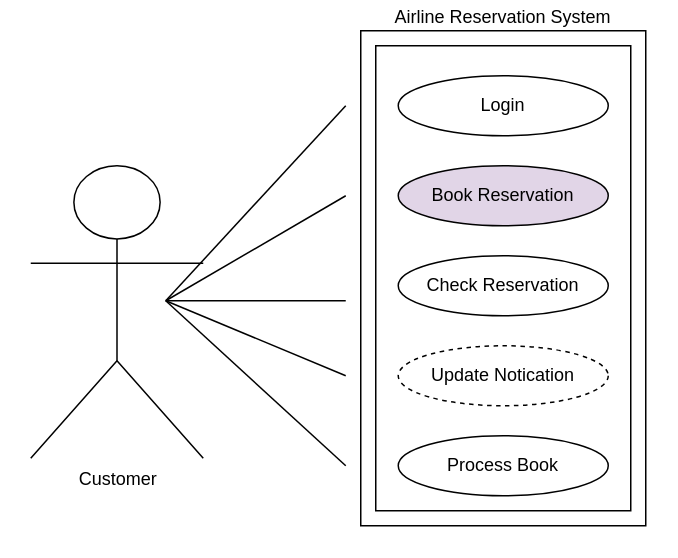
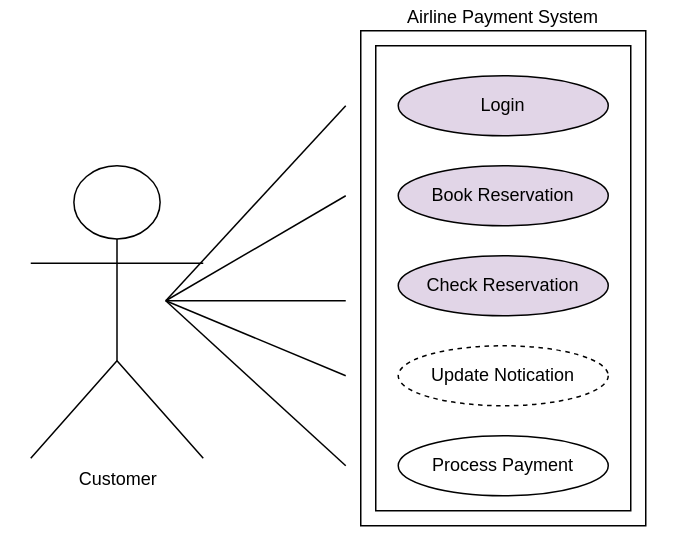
- <mxCell id="3" value="Airline Reservation System" style="verticalLabelPosition=top;verticalAlign=bottom;html=1;shape=mxgraph.basic.frame;dx=10;whiteSpace=wrap;labelPosition=center;align=center;" vertex="1" parent="1"><mxGeometry x="240" y="20" width="190" height="330" as="geometry" /></mxCell>
+ <mxCell id="3" value="Airline Payment System" style="verticalLabelPosition=top;verticalAlign=bottom;html=1;shape=mxgraph.basic.frame;dx=10;whiteSpace=wrap;labelPosition=center;align=center;" vertex="1" parent="1"><mxGeometry x="240" y="20" width="190" height="330" as="geometry" /></mxCell>
- <mxCell id="4" value="Login" style="ellipse;whiteSpace=wrap;html=1;" vertex="1" parent="1"><mxGeometry x="265" y="50" width="140" height="40" as="geometry" /></mxCell>
+ <mxCell id="4" value="Login" style="ellipse;whiteSpace=wrap;html=1;fillColor=#e1d5e7;" vertex="1" parent="1"><mxGeometry x="265" y="50" width="140" height="40" as="geometry" /></mxCell>
- <mxCell id="6" value="Check Reservation" style="ellipse;whiteSpace=wrap;html=1;" vertex="1" parent="1"><mxGeometry x="265" y="170" width="140" height="40" as="geometry" /></mxCell>
+ <mxCell id="6" value="Check Reservation" style="ellipse;whiteSpace=wrap;html=1;fillColor=#e1d5e7;" vertex="1" parent="1"><mxGeometry x="265" y="170" width="140" height="40" as="geometry" /></mxCell>
- <mxCell id="8" value="Process Book" style="ellipse;whiteSpace=wrap;html=1;" vertex="1" parent="1"><mxGeometry x="265" y="290" width="140" height="40" as="geometry" /></mxCell>
+ <mxCell id="8" value="Process Payment" style="ellipse;whiteSpace=wrap;html=1;" vertex="1" parent="1"><mxGeometry x="265" y="290" width="140" height="40" as="geometry" /></mxCell>
